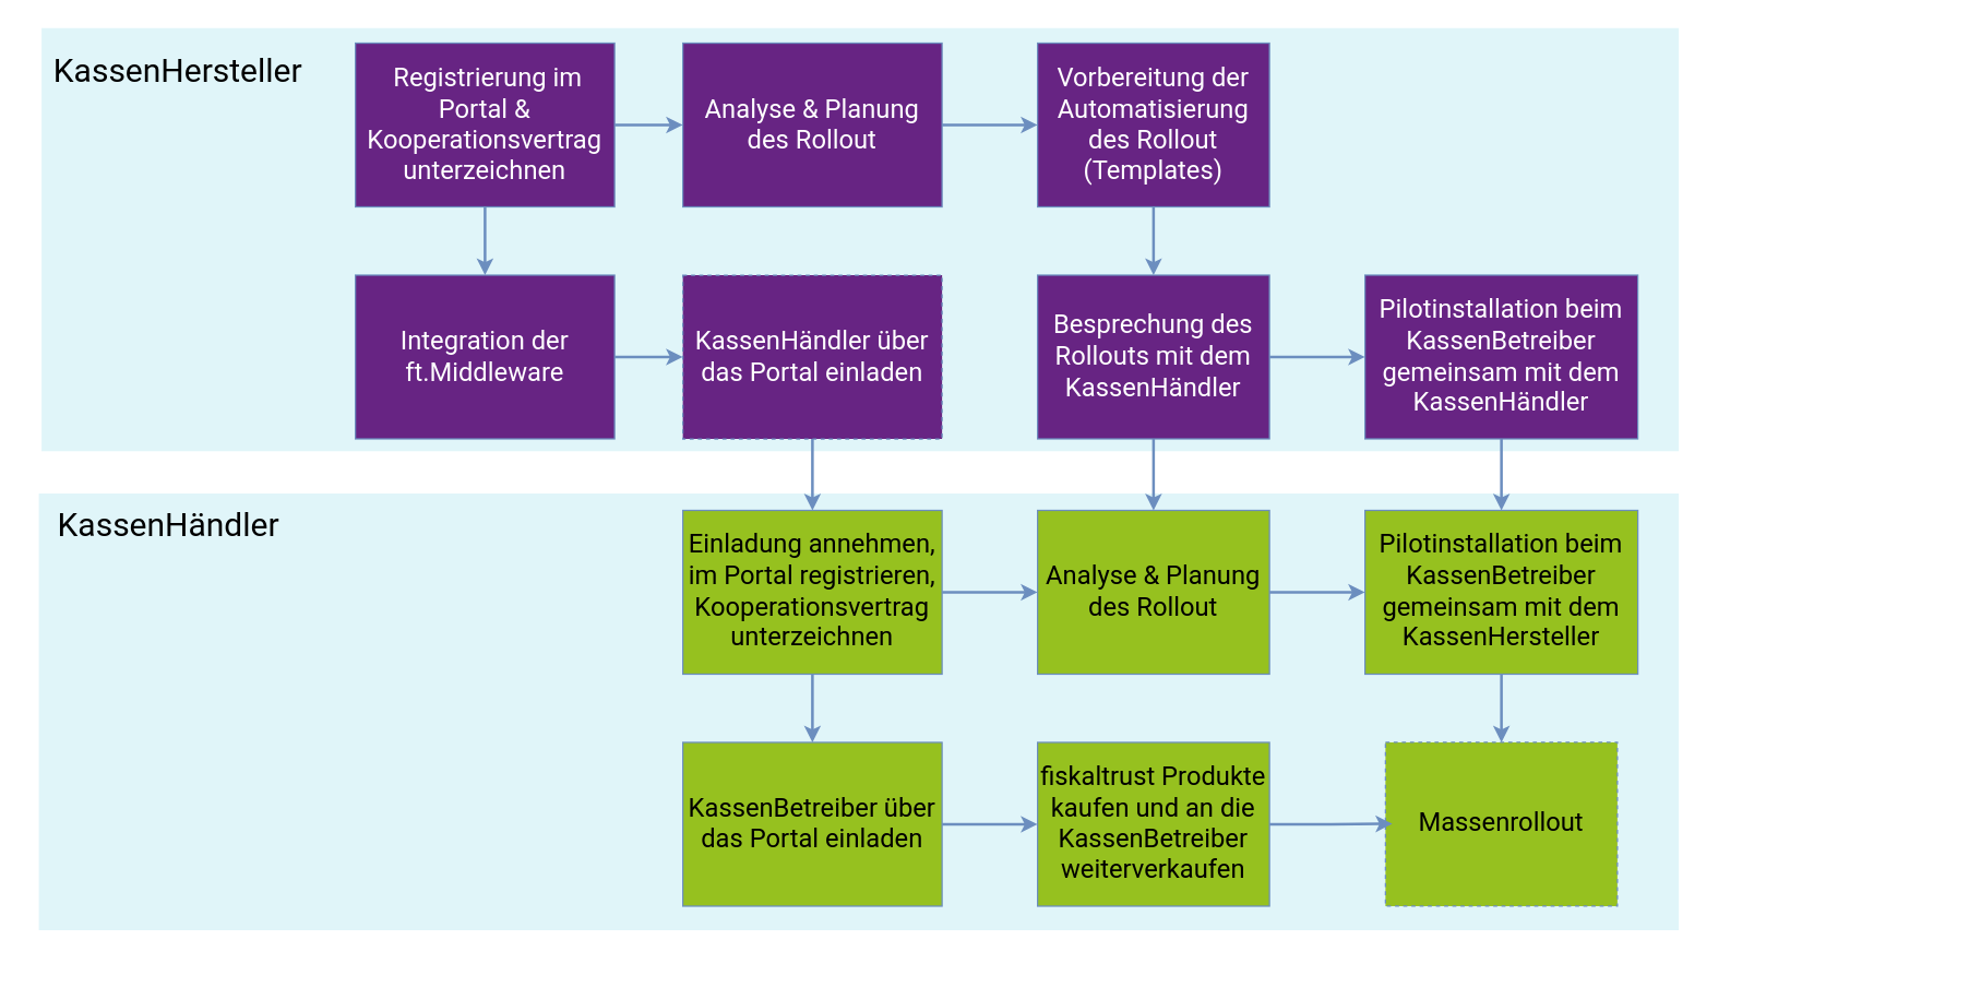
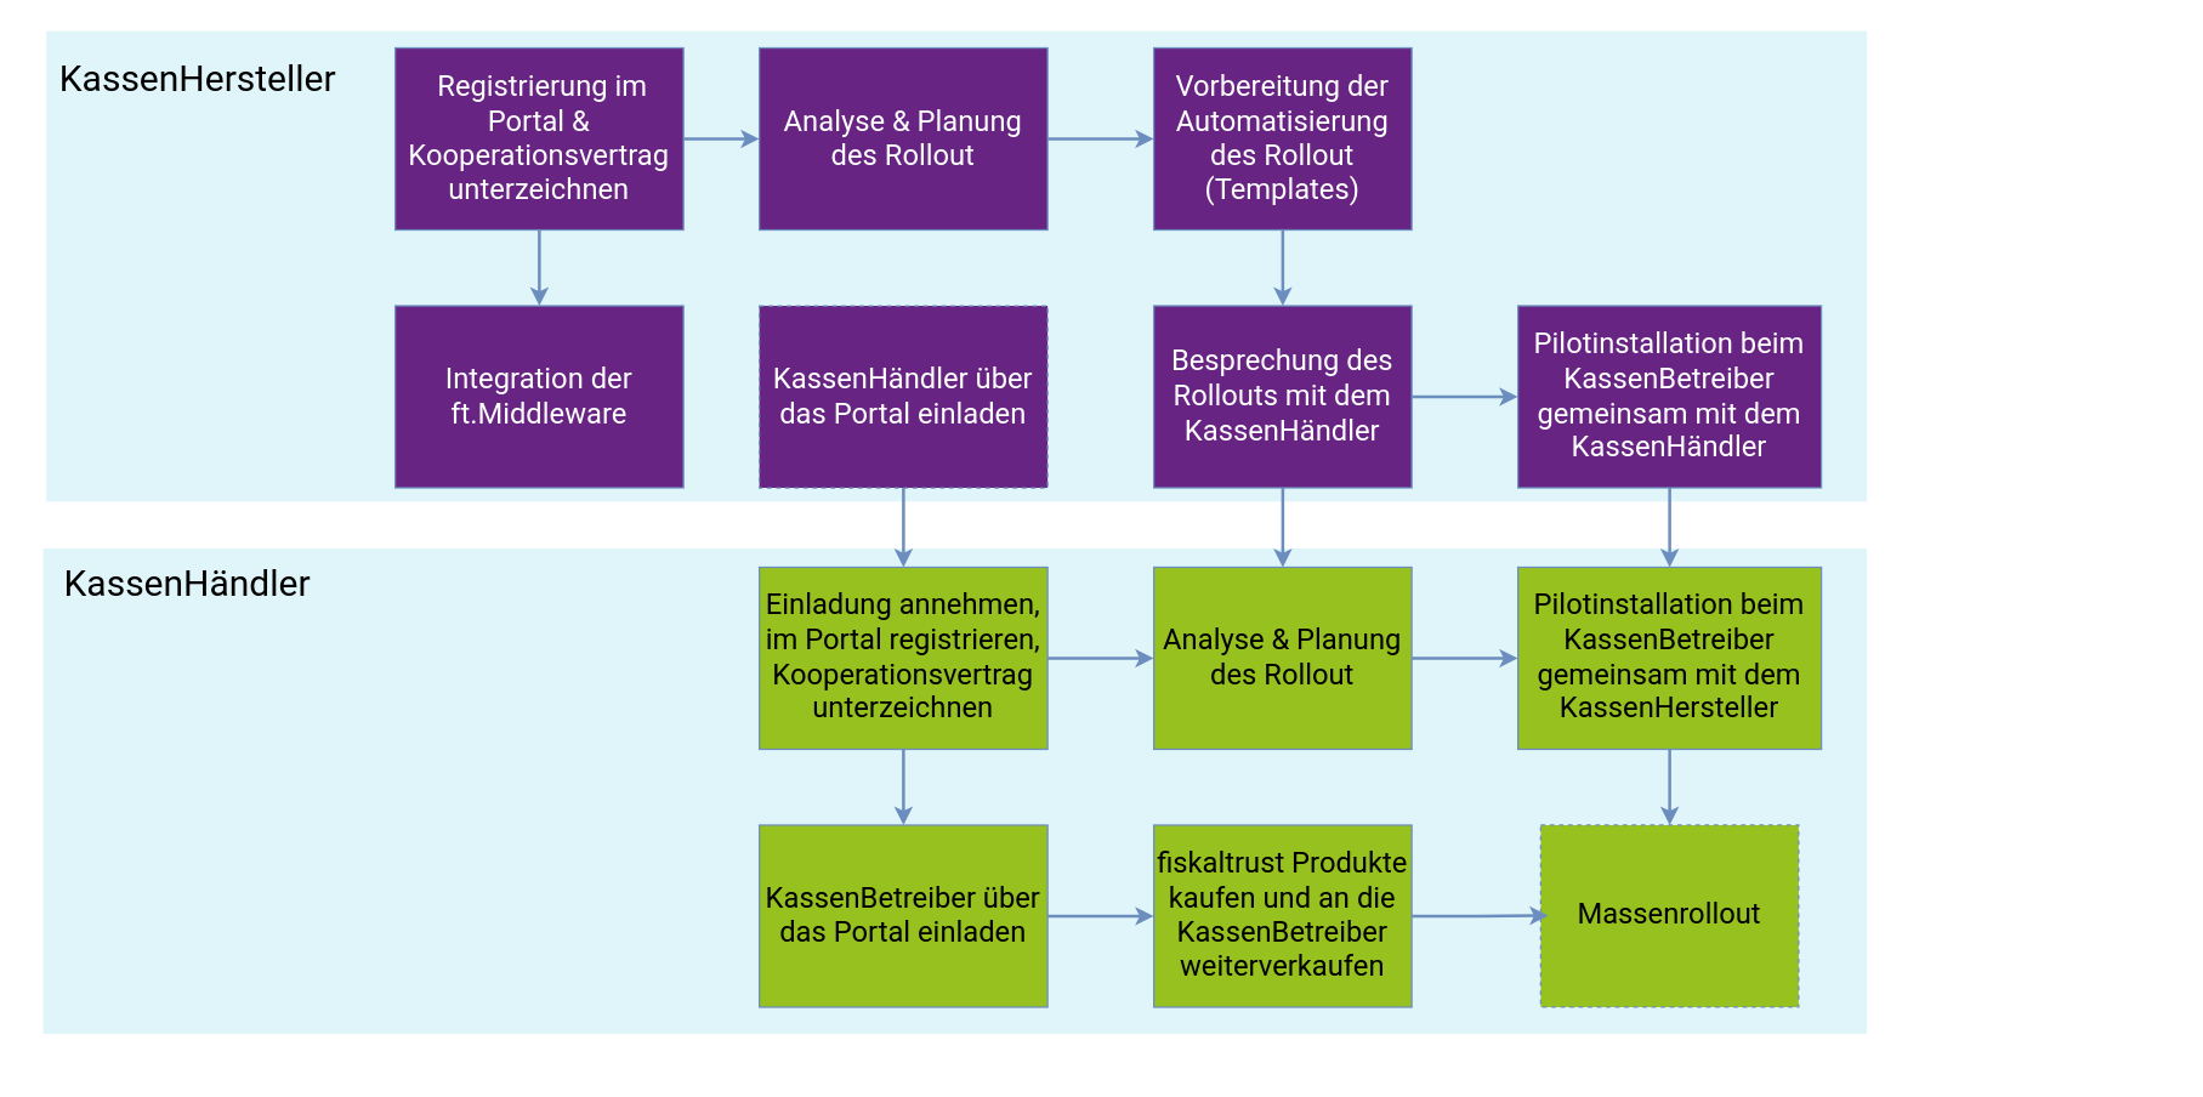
- <mxCell id="33" value="" style="edgeStyle=orthogonalEdgeStyle;rounded=0;orthogonalLoop=1;jettySize=auto;html=1;fillColor=#dae8fc;strokeColor=#6c8ebf;exitX=1;exitY=0.5;exitDx=0;exitDy=0;entryX=0;entryY=0.5;entryDx=0;entryDy=0;strokeWidth=2;" edge="1" parent="1" source="22" target="25"><mxGeometry relative="1" as="geometry"><mxPoint x="460" y="101" as="sourcePoint" /><mxPoint x="510" y="101" as="targetPoint" /></mxGeometry></mxCell>
